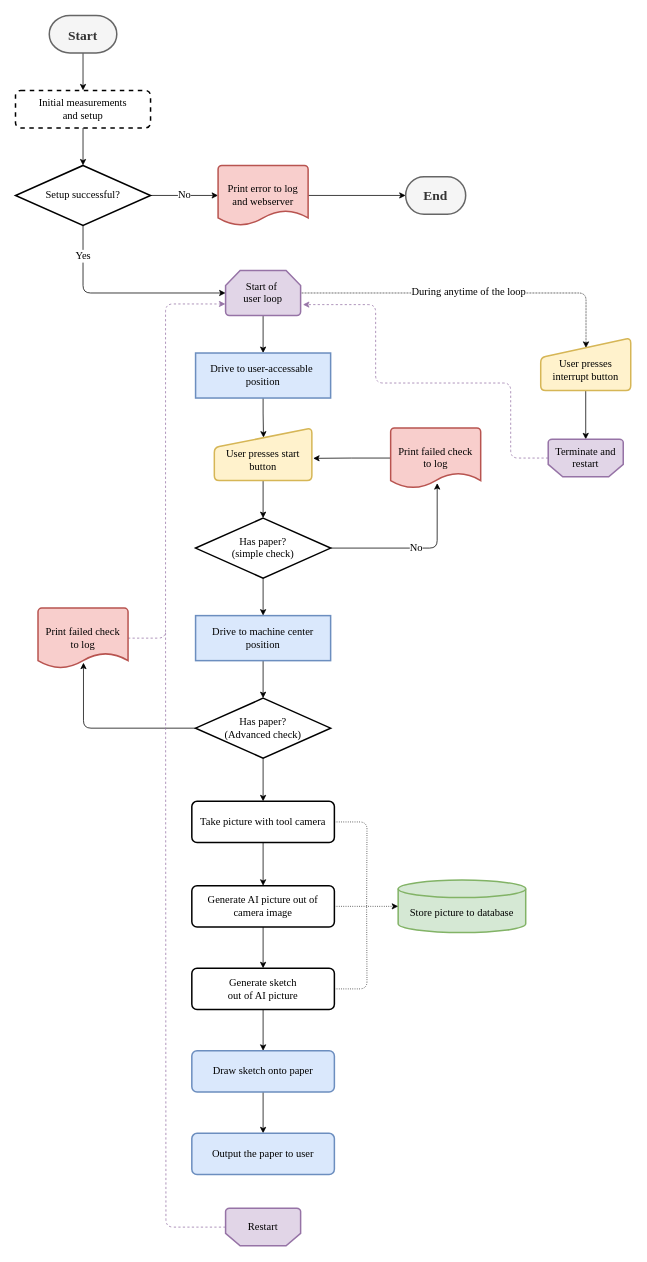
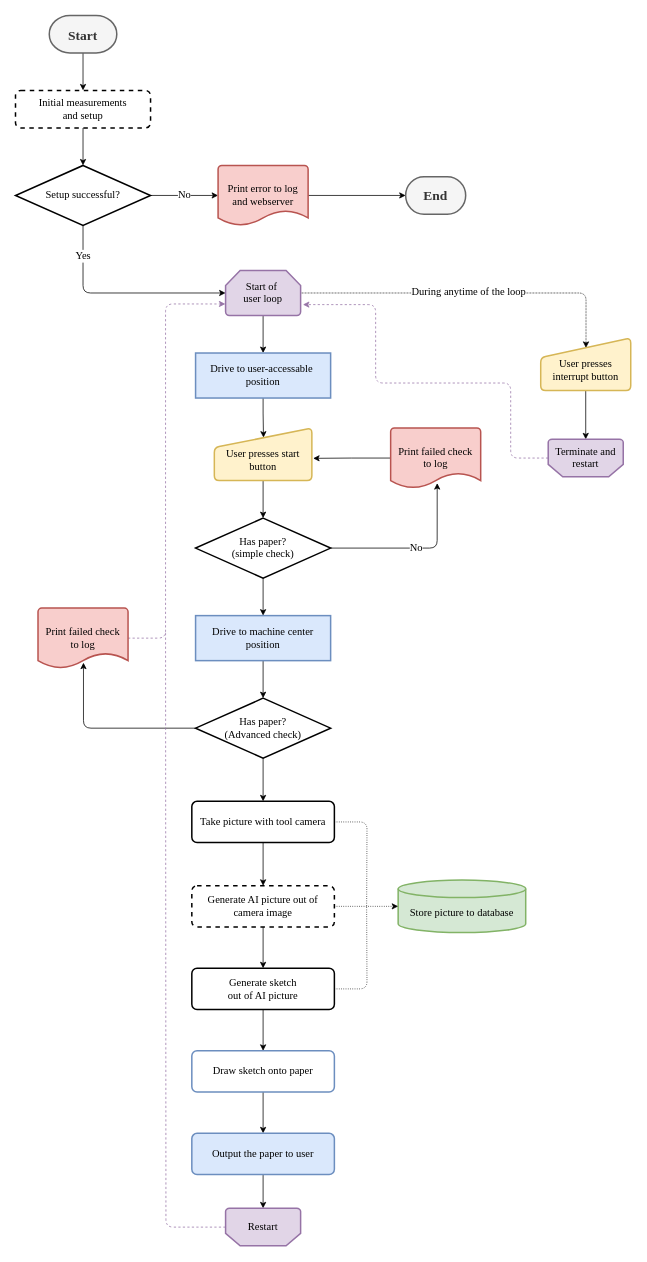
- <mxCell id="42" value="Generate AI picture out of&lt;br&gt;camera image" style="rounded=1;whiteSpace=wrap;html=1;absoluteArcSize=1;arcSize=14;strokeWidth=2;fontFamily=Times New Roman;fontSize=14;" vertex="1" parent="1"><mxGeometry x="255" y="1180" width="190" height="55" as="geometry" /></mxCell>
+ <mxCell id="42" value="Generate AI picture out of&lt;br&gt;camera image" style="rounded=1;whiteSpace=wrap;html=1;absoluteArcSize=1;arcSize=14;strokeWidth=2;fontFamily=Times New Roman;fontSize=14;dashed=1;" vertex="1" parent="1"><mxGeometry x="255" y="1180" width="190" height="55" as="geometry" /></mxCell>
- <mxCell id="47" value="Draw sketch onto paper" style="rounded=1;whiteSpace=wrap;html=1;absoluteArcSize=1;arcSize=14;strokeWidth=2;fontFamily=Times New Roman;fontSize=14;fillColor=#dae8fc;strokeColor=#6c8ebf;" vertex="1" parent="1"><mxGeometry x="255" y="1400" width="190" height="55" as="geometry" /></mxCell>
+ <mxCell id="47" value="Draw sketch onto paper" style="rounded=1;whiteSpace=wrap;html=1;absoluteArcSize=1;arcSize=14;strokeWidth=2;fontFamily=Times New Roman;fontSize=14;fillColor=#ffffff;strokeColor=#6c8ebf;" vertex="1" parent="1"><mxGeometry x="255" y="1400" width="190" height="55" as="geometry" /></mxCell>
+ <mxCell id="48" value="" style="edgeStyle=orthogonalEdgeStyle;rounded=1;orthogonalLoop=1;jettySize=auto;html=1;fontFamily=Times New Roman;fontSize=14;" edge="1" parent="1" source="49" target="51"><mxGeometry relative="1" as="geometry" /></mxCell>
